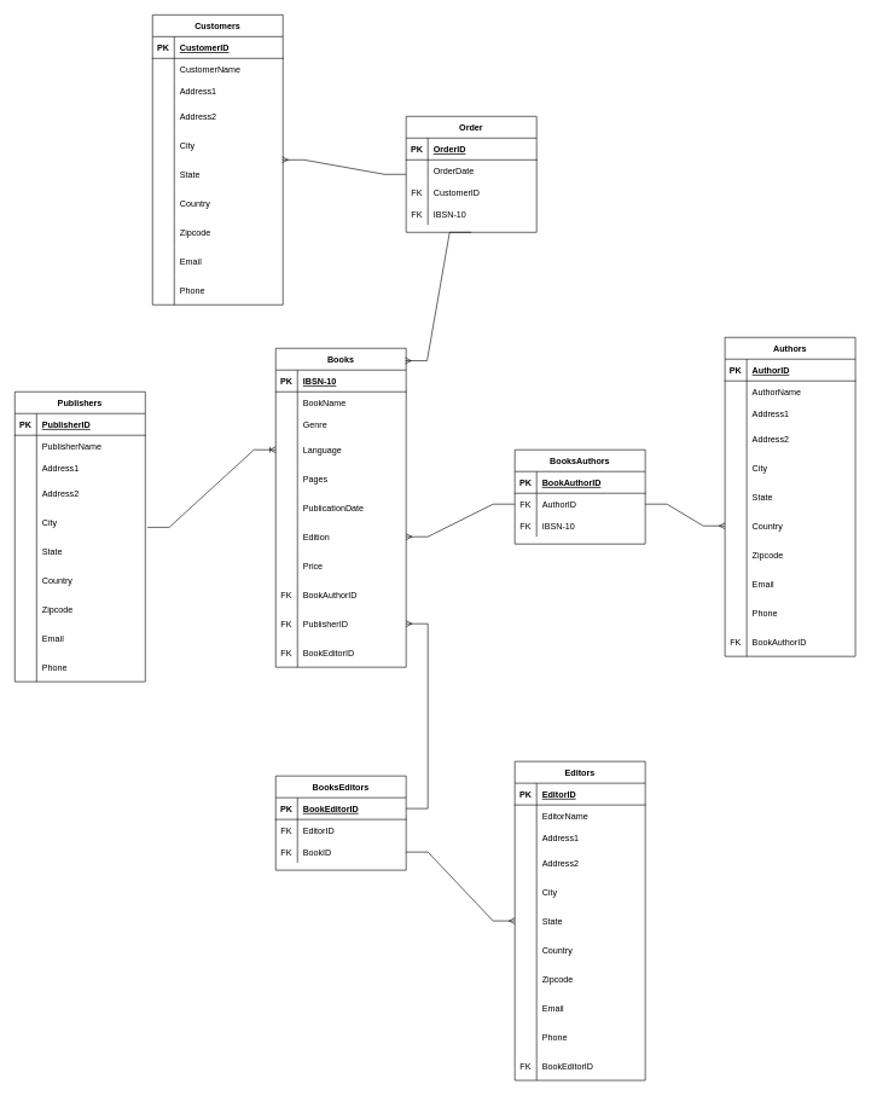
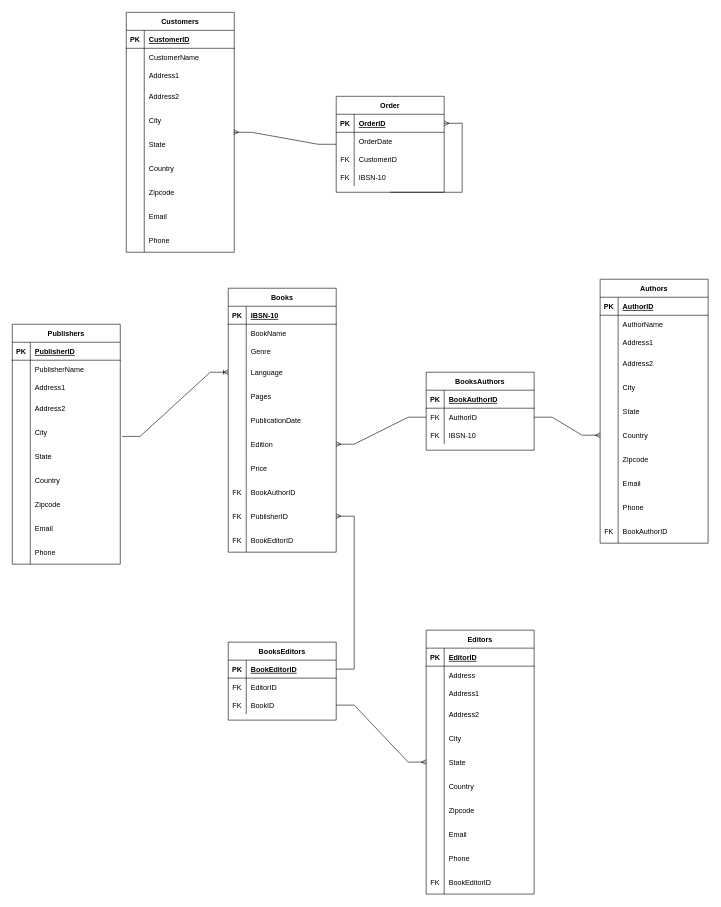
- <mxCell id="205" value="" style="edgeStyle=entityRelationEdgeStyle;fontSize=12;html=1;endArrow=ERmany;rounded=0;entryX=0.994;entryY=0.039;entryDx=0;entryDy=0;entryPerimeter=0;exitX=0.5;exitY=1;exitDx=0;exitDy=0;" edge="1" parent="1" source="166" target="2"><mxGeometry width="100" height="100" relative="1" as="geometry"><mxPoint x="681.98" y="371.16" as="sourcePoint" /><mxPoint x="781.98" y="271.16" as="targetPoint" /></mxGeometry></mxCell>
+ <mxCell id="205" value="" style="edgeStyle=entityRelationEdgeStyle;fontSize=12;html=1;endArrow=ERmany;rounded=0;exitX=0.5;exitY=1;exitDx=0;exitDy=0;" edge="1" parent="1" source="166" target="169"><mxGeometry width="100" height="100" relative="1" as="geometry"><mxPoint x="681.98" y="371.16" as="sourcePoint" /><mxPoint x="781.98" y="271.16" as="targetPoint" /></mxGeometry></mxCell>
- <mxCell id="107" value="EditorName" style="shape=partialRectangle;connectable=0;fillColor=none;top=0;left=0;bottom=0;right=0;align=left;spacingLeft=6;overflow=hidden;" vertex="1" parent="105"><mxGeometry x="30" width="150" height="30" as="geometry"><mxRectangle width="150" height="30" as="alternateBounds" /></mxGeometry></mxCell>
+ <mxCell id="107" value="Address" style="shape=partialRectangle;connectable=0;fillColor=none;top=0;left=0;bottom=0;right=0;align=left;spacingLeft=6;overflow=hidden;" vertex="1" parent="105"><mxGeometry x="30" width="150" height="30" as="geometry"><mxRectangle width="150" height="30" as="alternateBounds" /></mxGeometry></mxCell>
